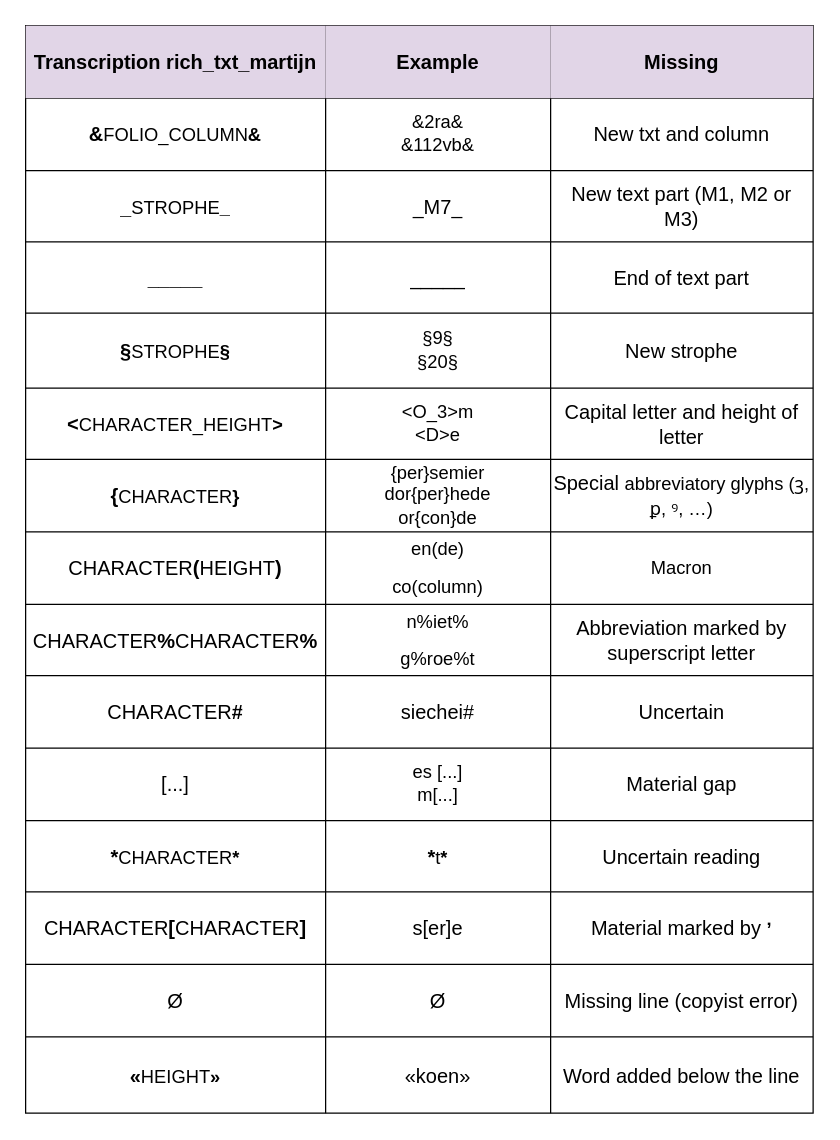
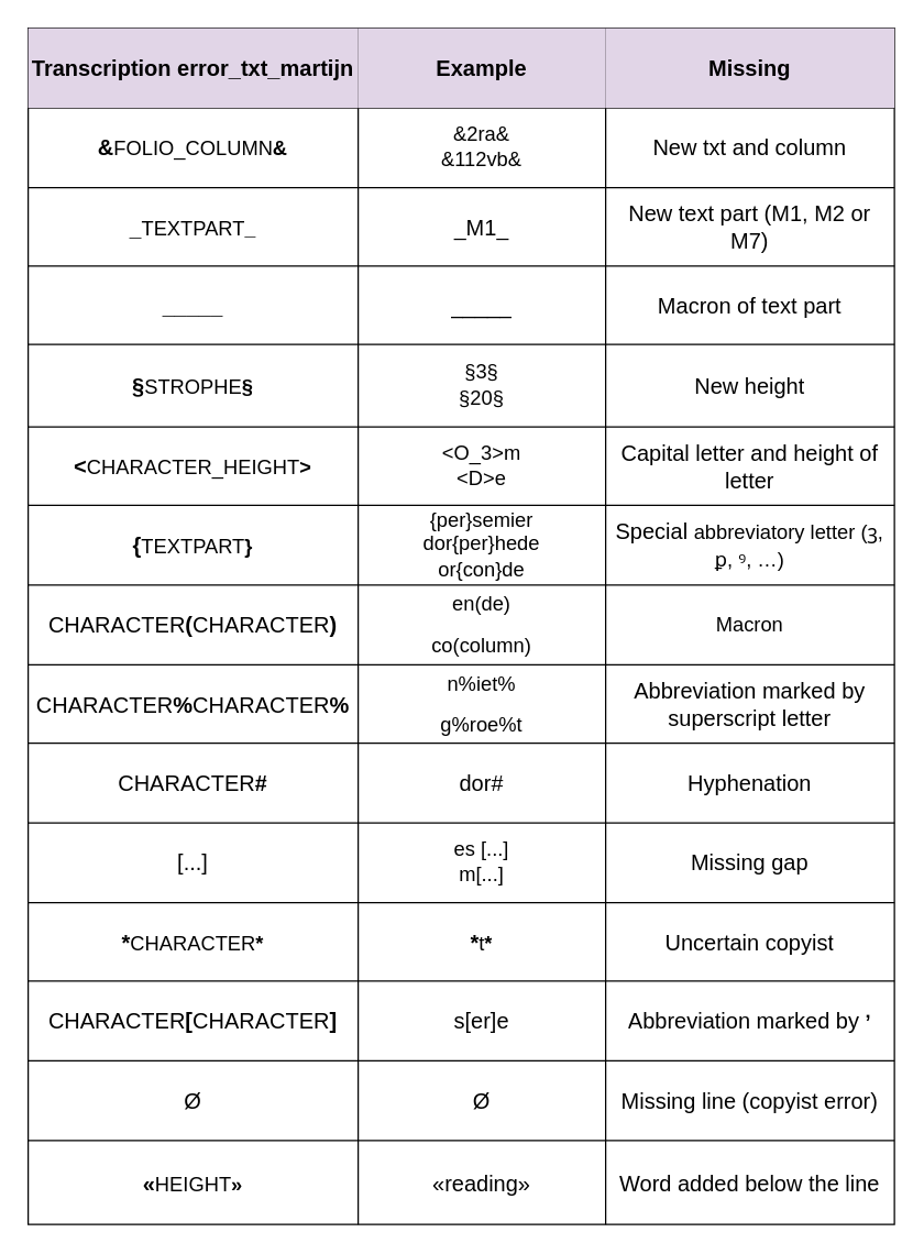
- <mxCell id="4" value="&lt;b style=&quot;font-size: medium; text-align: start;&quot;&gt;Transcription rich_txt_martijn&lt;/b&gt;&lt;span style=&quot;font-size: medium; text-align: start;&quot;&gt;&lt;/span&gt;" style="shape=partialRectangle;html=1;whiteSpace=wrap;connectable=0;strokeColor=#A62637;overflow=hidden;fillColor=#e1d5e7;top=0;left=0;bottom=0;right=0;pointerEvents=1;fontSize=16;fontFamily=Helvetica;strokeWidth=6;perimeterSpacing=6;" vertex="1" parent="3"><mxGeometry width="240" height="58" as="geometry"><mxRectangle width="240" height="58" as="alternateBounds" /></mxGeometry></mxCell>
+ <mxCell id="4" value="&lt;b style=&quot;font-size: medium; text-align: start;&quot;&gt;Transcription error_txt_martijn&lt;/b&gt;&lt;span style=&quot;font-size: medium; text-align: start;&quot;&gt;&lt;/span&gt;" style="shape=partialRectangle;html=1;whiteSpace=wrap;connectable=0;strokeColor=#A62637;overflow=hidden;fillColor=#e1d5e7;top=0;left=0;bottom=0;right=0;pointerEvents=1;fontSize=16;fontFamily=Helvetica;strokeWidth=6;perimeterSpacing=6;" vertex="1" parent="3"><mxGeometry width="240" height="58" as="geometry"><mxRectangle width="240" height="58" as="alternateBounds" /></mxGeometry></mxCell>
- <mxCell id="12" value="&lt;b style=&quot;font-size: medium; text-align: start;&quot;&gt;_&lt;/b&gt;&lt;span style=&quot;text-align: start; font-size: 11pt; line-height: 15.693px;&quot; lang=&quot;nl&quot;&gt;STROPHE&lt;b&gt;_&lt;/b&gt;&lt;/span&gt;&lt;span style=&quot;font-size: medium; text-align: start;&quot;&gt;&lt;/span&gt;" style="shape=partialRectangle;html=1;whiteSpace=wrap;connectable=0;strokeColor=inherit;overflow=hidden;fillColor=none;top=0;left=0;bottom=0;right=0;pointerEvents=1;fontSize=16;fontFamily=Helvetica;" vertex="1" parent="11"><mxGeometry width="240" height="57" as="geometry"><mxRectangle width="240" height="57" as="alternateBounds" /></mxGeometry></mxCell>
+ <mxCell id="12" value="&lt;b style=&quot;font-size: medium; text-align: start;&quot;&gt;_&lt;/b&gt;&lt;span style=&quot;text-align: start; font-size: 11pt; line-height: 15.693px;&quot; lang=&quot;nl&quot;&gt;TEXTPART&lt;b&gt;_&lt;/b&gt;&lt;/span&gt;&lt;span style=&quot;font-size: medium; text-align: start;&quot;&gt;&lt;/span&gt;" style="shape=partialRectangle;html=1;whiteSpace=wrap;connectable=0;strokeColor=inherit;overflow=hidden;fillColor=none;top=0;left=0;bottom=0;right=0;pointerEvents=1;fontSize=16;fontFamily=Helvetica;" vertex="1" parent="11"><mxGeometry width="240" height="57" as="geometry"><mxRectangle width="240" height="57" as="alternateBounds" /></mxGeometry></mxCell>
- <mxCell id="13" value="_M7_&lt;span style=&quot;font-size: medium; text-align: start;&quot;&gt;&lt;/span&gt;" style="shape=partialRectangle;html=1;whiteSpace=wrap;connectable=0;strokeColor=inherit;overflow=hidden;fillColor=none;top=0;left=0;bottom=0;right=0;pointerEvents=1;fontSize=16;fontFamily=Helvetica;" vertex="1" parent="11"><mxGeometry x="240" width="180" height="57" as="geometry"><mxRectangle width="180" height="57" as="alternateBounds" /></mxGeometry></mxCell>
+ <mxCell id="13" value="_M1_&lt;span style=&quot;font-size: medium; text-align: start;&quot;&gt;&lt;/span&gt;" style="shape=partialRectangle;html=1;whiteSpace=wrap;connectable=0;strokeColor=inherit;overflow=hidden;fillColor=none;top=0;left=0;bottom=0;right=0;pointerEvents=1;fontSize=16;fontFamily=Helvetica;" vertex="1" parent="11"><mxGeometry x="240" width="180" height="57" as="geometry"><mxRectangle width="180" height="57" as="alternateBounds" /></mxGeometry></mxCell>
- <mxCell id="14" value="New text part (M1, M2 or M3)&lt;span style=&quot;font-size: medium; text-align: start;&quot;&gt;&lt;/span&gt;" style="shape=partialRectangle;html=1;whiteSpace=wrap;connectable=0;strokeColor=inherit;overflow=hidden;fillColor=none;top=0;left=0;bottom=0;right=0;pointerEvents=1;fontSize=16;fontFamily=Helvetica;" vertex="1" parent="11"><mxGeometry x="420" width="210" height="57" as="geometry"><mxRectangle width="210" height="57" as="alternateBounds" /></mxGeometry></mxCell>
+ <mxCell id="14" value="New text part (M1, M2 or M7)&lt;span style=&quot;font-size: medium; text-align: start;&quot;&gt;&lt;/span&gt;" style="shape=partialRectangle;html=1;whiteSpace=wrap;connectable=0;strokeColor=inherit;overflow=hidden;fillColor=none;top=0;left=0;bottom=0;right=0;pointerEvents=1;fontSize=16;fontFamily=Helvetica;" vertex="1" parent="11"><mxGeometry x="420" width="210" height="57" as="geometry"><mxRectangle width="210" height="57" as="alternateBounds" /></mxGeometry></mxCell>
- <mxCell id="18" value="End of text part&lt;span style=&quot;font-size: medium; text-align: start;&quot;&gt;&lt;/span&gt;" style="shape=partialRectangle;html=1;whiteSpace=wrap;connectable=0;strokeColor=inherit;overflow=hidden;fillColor=none;top=0;left=0;bottom=0;right=0;pointerEvents=1;fontSize=16;fontFamily=Helvetica;" vertex="1" parent="15"><mxGeometry x="420" width="210" height="57" as="geometry"><mxRectangle width="210" height="57" as="alternateBounds" /></mxGeometry></mxCell>
+ <mxCell id="18" value="Macron of text part&lt;span style=&quot;font-size: medium; text-align: start;&quot;&gt;&lt;/span&gt;" style="shape=partialRectangle;html=1;whiteSpace=wrap;connectable=0;strokeColor=inherit;overflow=hidden;fillColor=none;top=0;left=0;bottom=0;right=0;pointerEvents=1;fontSize=16;fontFamily=Helvetica;" vertex="1" parent="15"><mxGeometry x="420" width="210" height="57" as="geometry"><mxRectangle width="210" height="57" as="alternateBounds" /></mxGeometry></mxCell>
- <mxCell id="21" value="&lt;div style=&quot;font-size: medium; text-align: start;&quot;&gt;&lt;table align=&quot;center&quot; cellpadding=&quot;0&quot; cellspacing=&quot;0&quot;&gt;&lt;tbody&gt;&lt;tr&gt;&lt;td style=&quot;padding: 0cm 7.05pt;&quot; align=&quot;left&quot; valign=&quot;top&quot;&gt;&lt;p style=&quot;margin: 0cm; line-height: 16.867px; font-size: 11pt; text-align: center;&quot; align=&quot;center&quot; class=&quot;MsoNormal&quot;&gt;§9§&lt;/p&gt;&lt;/td&gt;&lt;/tr&gt;&lt;/tbody&gt;&lt;/table&gt;&lt;/div&gt;&lt;span style=&quot;text-align: start; font-size: 11pt; line-height: 15.693px;&quot; lang=&quot;nl&quot;&gt;§20§&lt;/span&gt;&lt;span style=&quot;font-size: medium; text-align: start;&quot;&gt;&lt;/span&gt;" style="shape=partialRectangle;html=1;whiteSpace=wrap;connectable=0;strokeColor=inherit;overflow=hidden;fillColor=none;top=0;left=0;bottom=0;right=0;pointerEvents=1;fontSize=16;fontFamily=Helvetica;" vertex="1" parent="19"><mxGeometry x="240" width="180" height="60" as="geometry"><mxRectangle width="180" height="60" as="alternateBounds" /></mxGeometry></mxCell>
+ <mxCell id="21" value="&lt;div style=&quot;font-size: medium; text-align: start;&quot;&gt;&lt;table align=&quot;center&quot; cellpadding=&quot;0&quot; cellspacing=&quot;0&quot;&gt;&lt;tbody&gt;&lt;tr&gt;&lt;td style=&quot;padding: 0cm 7.05pt;&quot; align=&quot;left&quot; valign=&quot;top&quot;&gt;&lt;p style=&quot;margin: 0cm; line-height: 16.867px; font-size: 11pt; text-align: center;&quot; align=&quot;center&quot; class=&quot;MsoNormal&quot;&gt;§3§&lt;/p&gt;&lt;/td&gt;&lt;/tr&gt;&lt;/tbody&gt;&lt;/table&gt;&lt;/div&gt;&lt;span style=&quot;text-align: start; font-size: 11pt; line-height: 15.693px;&quot; lang=&quot;nl&quot;&gt;§20§&lt;/span&gt;&lt;span style=&quot;font-size: medium; text-align: start;&quot;&gt;&lt;/span&gt;" style="shape=partialRectangle;html=1;whiteSpace=wrap;connectable=0;strokeColor=inherit;overflow=hidden;fillColor=none;top=0;left=0;bottom=0;right=0;pointerEvents=1;fontSize=16;fontFamily=Helvetica;" vertex="1" parent="19"><mxGeometry x="240" width="180" height="60" as="geometry"><mxRectangle width="180" height="60" as="alternateBounds" /></mxGeometry></mxCell>
- <mxCell id="22" value="New strophe&lt;span style=&quot;font-size: medium; text-align: start;&quot;&gt;&lt;/span&gt;" style="shape=partialRectangle;html=1;whiteSpace=wrap;connectable=0;strokeColor=inherit;overflow=hidden;fillColor=none;top=0;left=0;bottom=0;right=0;pointerEvents=1;fontSize=16;fontFamily=Helvetica;" vertex="1" parent="19"><mxGeometry x="420" width="210" height="60" as="geometry"><mxRectangle width="210" height="60" as="alternateBounds" /></mxGeometry></mxCell>
+ <mxCell id="22" value="New height&lt;span style=&quot;font-size: medium; text-align: start;&quot;&gt;&lt;/span&gt;" style="shape=partialRectangle;html=1;whiteSpace=wrap;connectable=0;strokeColor=inherit;overflow=hidden;fillColor=none;top=0;left=0;bottom=0;right=0;pointerEvents=1;fontSize=16;fontFamily=Helvetica;" vertex="1" parent="19"><mxGeometry x="420" width="210" height="60" as="geometry"><mxRectangle width="210" height="60" as="alternateBounds" /></mxGeometry></mxCell>
- <mxCell id="28" value="&lt;b style=&quot;font-size: medium; text-align: start;&quot;&gt;{&lt;/b&gt;&lt;span style=&quot;text-align: start; font-size: 11pt; line-height: 15.693px;&quot; lang=&quot;nl&quot;&gt;CHARACTER&lt;b&gt;}&lt;/b&gt;&lt;/span&gt;&lt;span style=&quot;font-size: medium; text-align: start;&quot;&gt;&lt;/span&gt;" style="shape=partialRectangle;html=1;whiteSpace=wrap;connectable=0;strokeColor=inherit;overflow=hidden;fillColor=none;top=0;left=0;bottom=0;right=0;pointerEvents=1;fontSize=16;fontFamily=Helvetica;" vertex="1" parent="27"><mxGeometry width="240" height="58" as="geometry"><mxRectangle width="240" height="58" as="alternateBounds" /></mxGeometry></mxCell>
+ <mxCell id="28" value="&lt;b style=&quot;font-size: medium; text-align: start;&quot;&gt;{&lt;/b&gt;&lt;span style=&quot;text-align: start; font-size: 11pt; line-height: 15.693px;&quot; lang=&quot;nl&quot;&gt;TEXTPART&lt;b&gt;}&lt;/b&gt;&lt;/span&gt;&lt;span style=&quot;font-size: medium; text-align: start;&quot;&gt;&lt;/span&gt;" style="shape=partialRectangle;html=1;whiteSpace=wrap;connectable=0;strokeColor=inherit;overflow=hidden;fillColor=none;top=0;left=0;bottom=0;right=0;pointerEvents=1;fontSize=16;fontFamily=Helvetica;" vertex="1" parent="27"><mxGeometry width="240" height="58" as="geometry"><mxRectangle width="240" height="58" as="alternateBounds" /></mxGeometry></mxCell>
- <mxCell id="30" value="Special &lt;span style=&quot;text-align: start; font-size: 11pt; line-height: 15.693px;&quot; lang=&quot;EN-US&quot;&gt;abbreviatory glyphs&lt;/span&gt;&lt;span style=&quot;text-align: start; font-size: 11pt; line-height: 15.693px;&quot; lang=&quot;EN-US&quot;&gt; (&lt;/span&gt;&lt;span style=&quot;text-align: start; font-size: 11pt; line-height: 15.693px;&quot; lang=&quot;nl&quot;&gt;ꝫ&lt;/span&gt;&lt;span style=&quot;text-align: start; font-size: 11pt; line-height: 15.693px;&quot; lang=&quot;EN-US&quot;&gt;, &lt;/span&gt;&lt;span style=&quot;text-align: start; font-size: 11pt; line-height: 15.693px;&quot; lang=&quot;nl&quot;&gt;ꝑ&lt;/span&gt;&lt;span style=&quot;text-align: start; font-size: 11pt; line-height: 15.693px;&quot; lang=&quot;EN-US&quot;&gt;, &lt;/span&gt;&lt;span style=&quot;text-align: start; font-size: 11pt; line-height: 15.693px;&quot; lang=&quot;nl&quot;&gt;ꝰ&lt;/span&gt;&lt;span style=&quot;text-align: start; font-size: 11pt; line-height: 15.693px;&quot; lang=&quot;EN-US&quot;&gt;, …)&lt;/span&gt;&lt;span style=&quot;font-size: medium; text-align: start;&quot;&gt;&lt;/span&gt;" style="shape=partialRectangle;html=1;whiteSpace=wrap;connectable=0;strokeColor=inherit;overflow=hidden;fillColor=none;top=0;left=0;bottom=0;right=0;pointerEvents=1;fontSize=16;fontFamily=Helvetica;" vertex="1" parent="27"><mxGeometry x="420" width="210" height="58" as="geometry"><mxRectangle width="210" height="58" as="alternateBounds" /></mxGeometry></mxCell>
+ <mxCell id="30" value="Special &lt;span style=&quot;text-align: start; font-size: 11pt; line-height: 15.693px;&quot; lang=&quot;EN-US&quot;&gt;abbreviatory letter&lt;/span&gt;&lt;span style=&quot;text-align: start; font-size: 11pt; line-height: 15.693px;&quot; lang=&quot;EN-US&quot;&gt; (&lt;/span&gt;&lt;span style=&quot;text-align: start; font-size: 11pt; line-height: 15.693px;&quot; lang=&quot;nl&quot;&gt;ꝫ&lt;/span&gt;&lt;span style=&quot;text-align: start; font-size: 11pt; line-height: 15.693px;&quot; lang=&quot;EN-US&quot;&gt;, &lt;/span&gt;&lt;span style=&quot;text-align: start; font-size: 11pt; line-height: 15.693px;&quot; lang=&quot;nl&quot;&gt;ꝑ&lt;/span&gt;&lt;span style=&quot;text-align: start; font-size: 11pt; line-height: 15.693px;&quot; lang=&quot;EN-US&quot;&gt;, &lt;/span&gt;&lt;span style=&quot;text-align: start; font-size: 11pt; line-height: 15.693px;&quot; lang=&quot;nl&quot;&gt;ꝰ&lt;/span&gt;&lt;span style=&quot;text-align: start; font-size: 11pt; line-height: 15.693px;&quot; lang=&quot;EN-US&quot;&gt;, …)&lt;/span&gt;&lt;span style=&quot;font-size: medium; text-align: start;&quot;&gt;&lt;/span&gt;" style="shape=partialRectangle;html=1;whiteSpace=wrap;connectable=0;strokeColor=inherit;overflow=hidden;fillColor=none;top=0;left=0;bottom=0;right=0;pointerEvents=1;fontSize=16;fontFamily=Helvetica;" vertex="1" parent="27"><mxGeometry x="420" width="210" height="58" as="geometry"><mxRectangle width="210" height="58" as="alternateBounds" /></mxGeometry></mxCell>
- <mxCell id="32" value="CHARACTER&lt;b&gt;(&lt;/b&gt;HEIGHT&lt;b&gt;)&lt;/b&gt;&lt;span style=&quot;font-size: medium; text-align: start;&quot;&gt;&lt;/span&gt;" style="shape=partialRectangle;html=1;whiteSpace=wrap;connectable=0;strokeColor=inherit;overflow=hidden;fillColor=none;top=0;left=0;bottom=0;right=0;pointerEvents=1;fontSize=16;fontFamily=Helvetica;" vertex="1" parent="31"><mxGeometry width="240" height="58" as="geometry"><mxRectangle width="240" height="58" as="alternateBounds" /></mxGeometry></mxCell>
+ <mxCell id="32" value="CHARACTER&lt;b&gt;(&lt;/b&gt;CHARACTER&lt;b&gt;)&lt;/b&gt;&lt;span style=&quot;font-size: medium; text-align: start;&quot;&gt;&lt;/span&gt;" style="shape=partialRectangle;html=1;whiteSpace=wrap;connectable=0;strokeColor=inherit;overflow=hidden;fillColor=none;top=0;left=0;bottom=0;right=0;pointerEvents=1;fontSize=16;fontFamily=Helvetica;" vertex="1" parent="31"><mxGeometry width="240" height="58" as="geometry"><mxRectangle width="240" height="58" as="alternateBounds" /></mxGeometry></mxCell>
- <mxCell id="41" value="siechei#&lt;span style=&quot;font-size: medium; text-align: start;&quot;&gt;&lt;/span&gt;" style="shape=partialRectangle;html=1;whiteSpace=wrap;connectable=0;strokeColor=inherit;overflow=hidden;fillColor=none;top=0;left=0;bottom=0;right=0;pointerEvents=1;fontSize=16;fontFamily=Helvetica;" vertex="1" parent="39"><mxGeometry x="240" width="180" height="58" as="geometry"><mxRectangle width="180" height="58" as="alternateBounds" /></mxGeometry></mxCell>
+ <mxCell id="41" value="dor#&lt;span style=&quot;font-size: medium; text-align: start;&quot;&gt;&lt;/span&gt;" style="shape=partialRectangle;html=1;whiteSpace=wrap;connectable=0;strokeColor=inherit;overflow=hidden;fillColor=none;top=0;left=0;bottom=0;right=0;pointerEvents=1;fontSize=16;fontFamily=Helvetica;" vertex="1" parent="39"><mxGeometry x="240" width="180" height="58" as="geometry"><mxRectangle width="180" height="58" as="alternateBounds" /></mxGeometry></mxCell>
- <mxCell id="42" value="Uncertain&lt;span style=&quot;font-size: medium; text-align: start;&quot;&gt;&lt;/span&gt;" style="shape=partialRectangle;html=1;whiteSpace=wrap;connectable=0;strokeColor=inherit;overflow=hidden;fillColor=none;top=0;left=0;bottom=0;right=0;pointerEvents=1;fontSize=16;fontFamily=Helvetica;" vertex="1" parent="39"><mxGeometry x="420" width="210" height="58" as="geometry"><mxRectangle width="210" height="58" as="alternateBounds" /></mxGeometry></mxCell>
+ <mxCell id="42" value="Hyphenation&lt;span style=&quot;font-size: medium; text-align: start;&quot;&gt;&lt;/span&gt;" style="shape=partialRectangle;html=1;whiteSpace=wrap;connectable=0;strokeColor=inherit;overflow=hidden;fillColor=none;top=0;left=0;bottom=0;right=0;pointerEvents=1;fontSize=16;fontFamily=Helvetica;" vertex="1" parent="39"><mxGeometry x="420" width="210" height="58" as="geometry"><mxRectangle width="210" height="58" as="alternateBounds" /></mxGeometry></mxCell>
- <mxCell id="46" value="Material gap&lt;span style=&quot;font-size: medium; text-align: start;&quot;&gt;&lt;/span&gt;" style="shape=partialRectangle;html=1;whiteSpace=wrap;connectable=0;strokeColor=inherit;overflow=hidden;fillColor=none;top=0;left=0;bottom=0;right=0;pointerEvents=1;fontSize=16;fontFamily=Helvetica;" vertex="1" parent="43"><mxGeometry x="420" width="210" height="58" as="geometry"><mxRectangle width="210" height="58" as="alternateBounds" /></mxGeometry></mxCell>
+ <mxCell id="46" value="Missing gap&lt;span style=&quot;font-size: medium; text-align: start;&quot;&gt;&lt;/span&gt;" style="shape=partialRectangle;html=1;whiteSpace=wrap;connectable=0;strokeColor=inherit;overflow=hidden;fillColor=none;top=0;left=0;bottom=0;right=0;pointerEvents=1;fontSize=16;fontFamily=Helvetica;" vertex="1" parent="43"><mxGeometry x="420" width="210" height="58" as="geometry"><mxRectangle width="210" height="58" as="alternateBounds" /></mxGeometry></mxCell>
- <mxCell id="50" value="Uncertain reading&lt;span style=&quot;font-size: medium; text-align: start;&quot;&gt;&lt;/span&gt;" style="shape=partialRectangle;html=1;whiteSpace=wrap;connectable=0;strokeColor=inherit;overflow=hidden;fillColor=none;top=0;left=0;bottom=0;right=0;pointerEvents=1;fontSize=16;fontFamily=Helvetica;" vertex="1" parent="47"><mxGeometry x="420" width="210" height="57" as="geometry"><mxRectangle width="210" height="57" as="alternateBounds" /></mxGeometry></mxCell>
+ <mxCell id="50" value="Uncertain copyist&lt;span style=&quot;font-size: medium; text-align: start;&quot;&gt;&lt;/span&gt;" style="shape=partialRectangle;html=1;whiteSpace=wrap;connectable=0;strokeColor=inherit;overflow=hidden;fillColor=none;top=0;left=0;bottom=0;right=0;pointerEvents=1;fontSize=16;fontFamily=Helvetica;" vertex="1" parent="47"><mxGeometry x="420" width="210" height="57" as="geometry"><mxRectangle width="210" height="57" as="alternateBounds" /></mxGeometry></mxCell>
- <mxCell id="54" value="Material marked by &lt;b style=&quot;font-size: medium; text-align: start;&quot;&gt;&lt;span style=&quot;font-size: 11pt; line-height: 15.693px;&quot; lang=&quot;nl&quot;&gt;ʼ&lt;/span&gt;&lt;/b&gt;&lt;span style=&quot;font-size: medium; text-align: start;&quot;&gt;&lt;/span&gt;" style="shape=partialRectangle;html=1;whiteSpace=wrap;connectable=0;strokeColor=inherit;overflow=hidden;fillColor=none;top=0;left=0;bottom=0;right=0;pointerEvents=1;fontSize=16;fontFamily=Helvetica;" vertex="1" parent="51"><mxGeometry x="420" width="210" height="58" as="geometry"><mxRectangle width="210" height="58" as="alternateBounds" /></mxGeometry></mxCell>
+ <mxCell id="54" value="Abbreviation marked by &lt;b style=&quot;font-size: medium; text-align: start;&quot;&gt;&lt;span style=&quot;font-size: 11pt; line-height: 15.693px;&quot; lang=&quot;nl&quot;&gt;ʼ&lt;/span&gt;&lt;/b&gt;&lt;span style=&quot;font-size: medium; text-align: start;&quot;&gt;&lt;/span&gt;" style="shape=partialRectangle;html=1;whiteSpace=wrap;connectable=0;strokeColor=inherit;overflow=hidden;fillColor=none;top=0;left=0;bottom=0;right=0;pointerEvents=1;fontSize=16;fontFamily=Helvetica;" vertex="1" parent="51"><mxGeometry x="420" width="210" height="58" as="geometry"><mxRectangle width="210" height="58" as="alternateBounds" /></mxGeometry></mxCell>
- <mxCell id="61" value="«koen»&lt;span style=&quot;font-size: medium; text-align: start;&quot;&gt;&lt;/span&gt;" style="shape=partialRectangle;html=1;whiteSpace=wrap;connectable=0;strokeColor=inherit;overflow=hidden;fillColor=none;top=0;left=0;bottom=0;right=0;pointerEvents=1;fontSize=16;fontFamily=Helvetica;" vertex="1" parent="59"><mxGeometry x="240" width="180" height="61" as="geometry"><mxRectangle width="180" height="61" as="alternateBounds" /></mxGeometry></mxCell>
+ <mxCell id="61" value="«reading»&lt;span style=&quot;font-size: medium; text-align: start;&quot;&gt;&lt;/span&gt;" style="shape=partialRectangle;html=1;whiteSpace=wrap;connectable=0;strokeColor=inherit;overflow=hidden;fillColor=none;top=0;left=0;bottom=0;right=0;pointerEvents=1;fontSize=16;fontFamily=Helvetica;" vertex="1" parent="59"><mxGeometry x="240" width="180" height="61" as="geometry"><mxRectangle width="180" height="61" as="alternateBounds" /></mxGeometry></mxCell>
